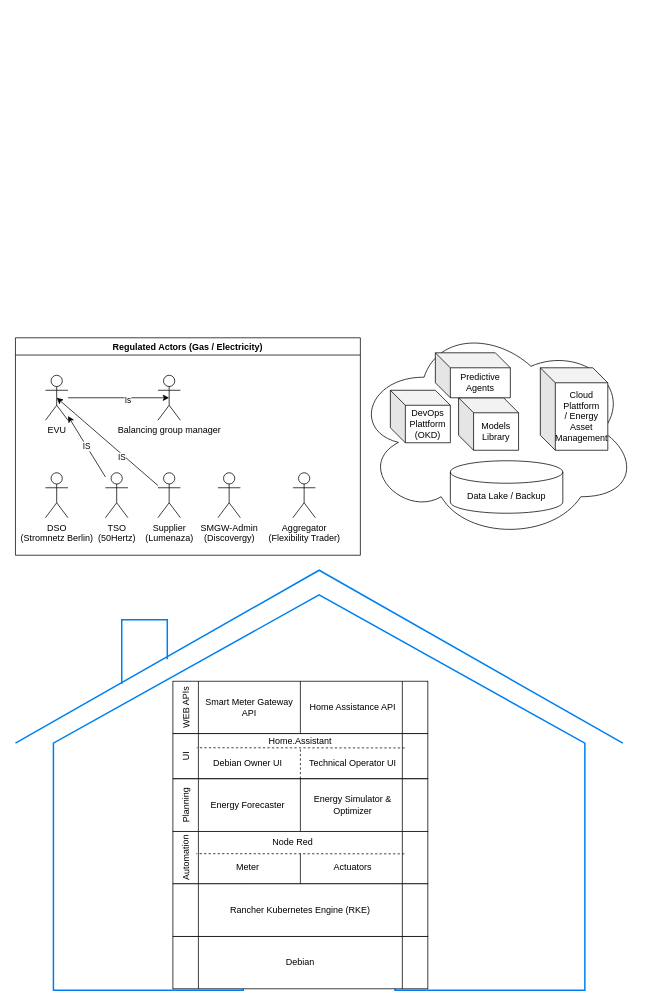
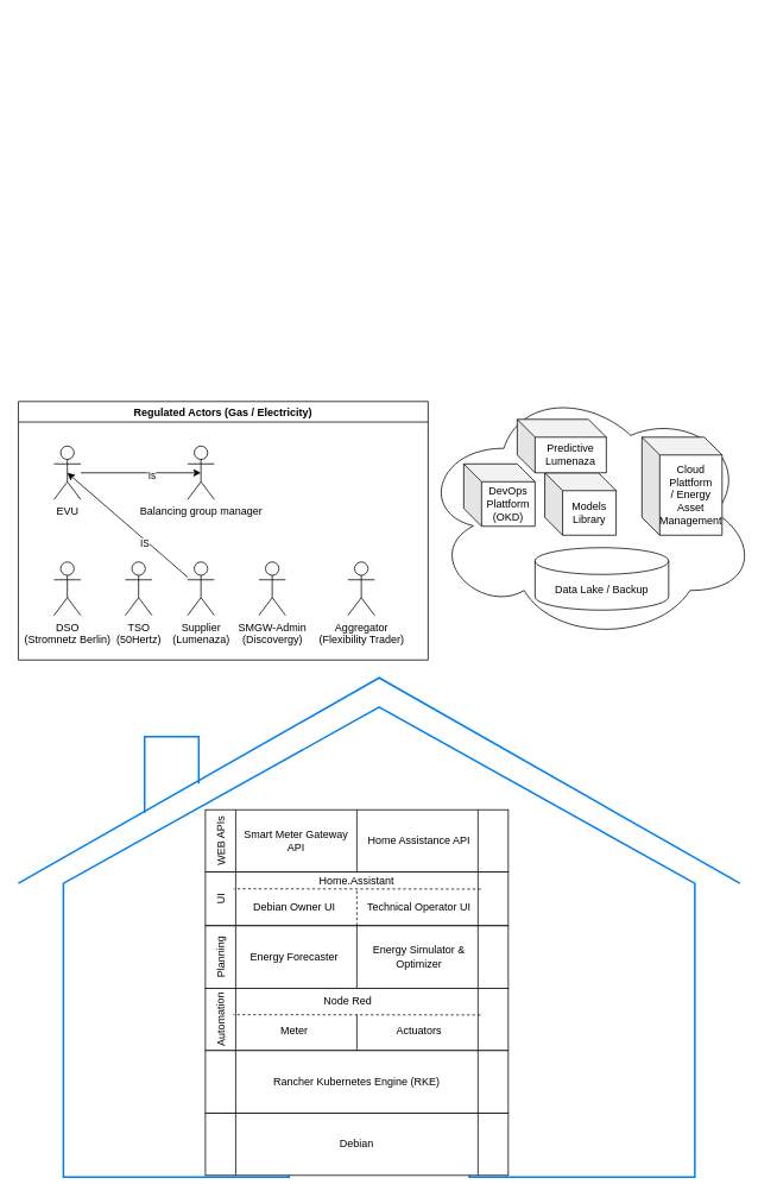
- <mxCell id="20" value="Predictive Agents" style="shape=cube;whiteSpace=wrap;html=1;boundedLbl=1;backgroundOutline=1;darkOpacity=0.05;darkOpacity2=0.1;" parent="1" vertex="1"><mxGeometry x="580" y="470" width="100" height="60" as="geometry" /></mxCell>
+ <mxCell id="20" value="Predictive Lumenaza" style="shape=cube;whiteSpace=wrap;html=1;boundedLbl=1;backgroundOutline=1;darkOpacity=0.05;darkOpacity2=0.1;" parent="1" vertex="1"><mxGeometry x="580" y="470" width="100" height="60" as="geometry" /></mxCell>
- <mxCell id="7" value="IS" style="edgeStyle=none;html=1;" parent="2" source="8" target="5" edge="1"><mxGeometry relative="1" as="geometry" /></mxCell>
